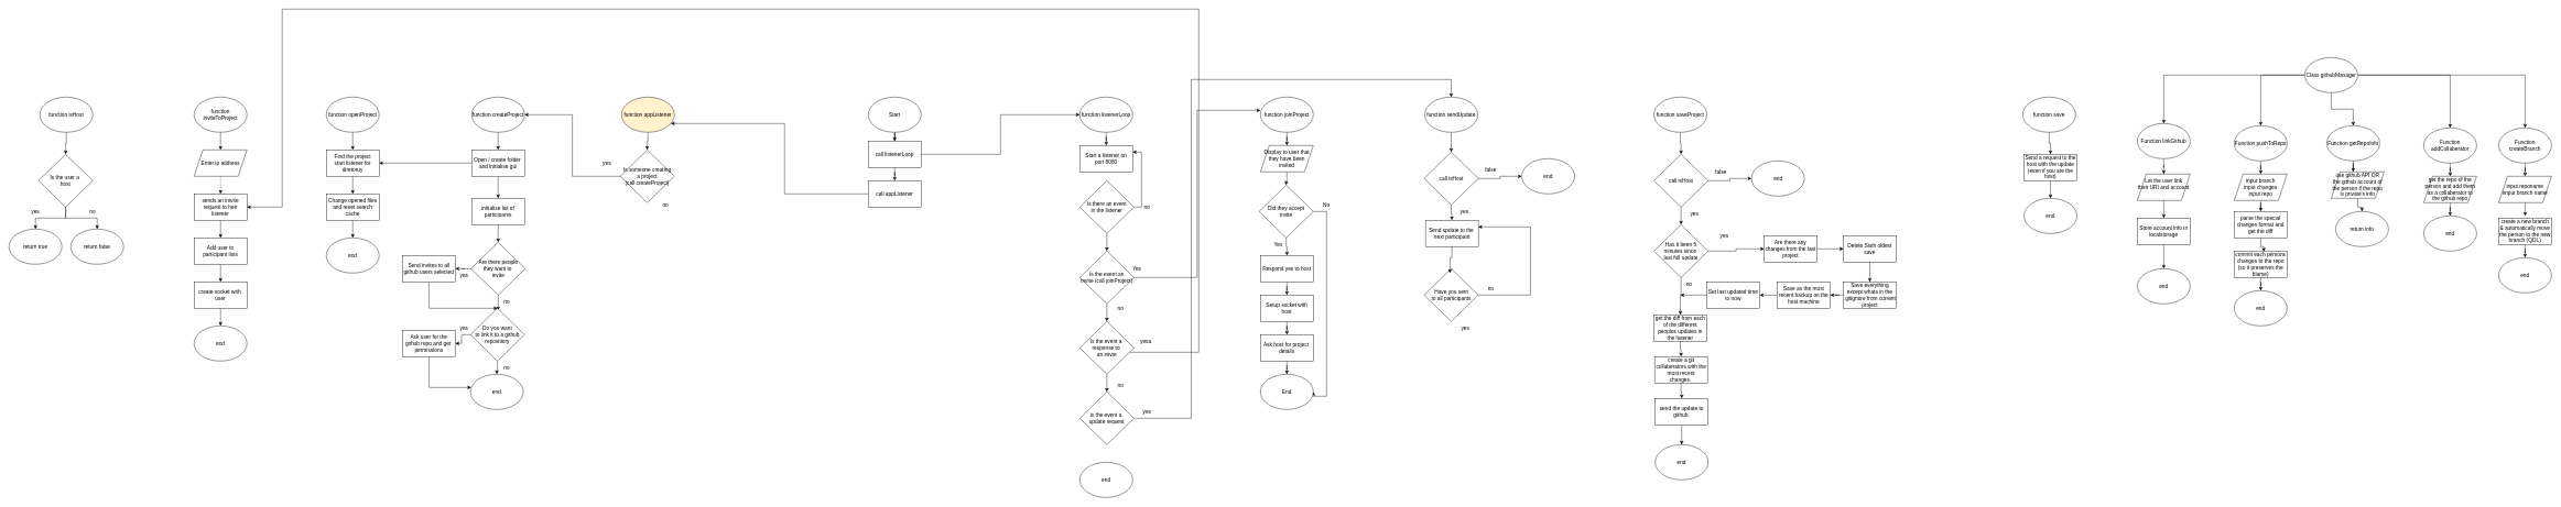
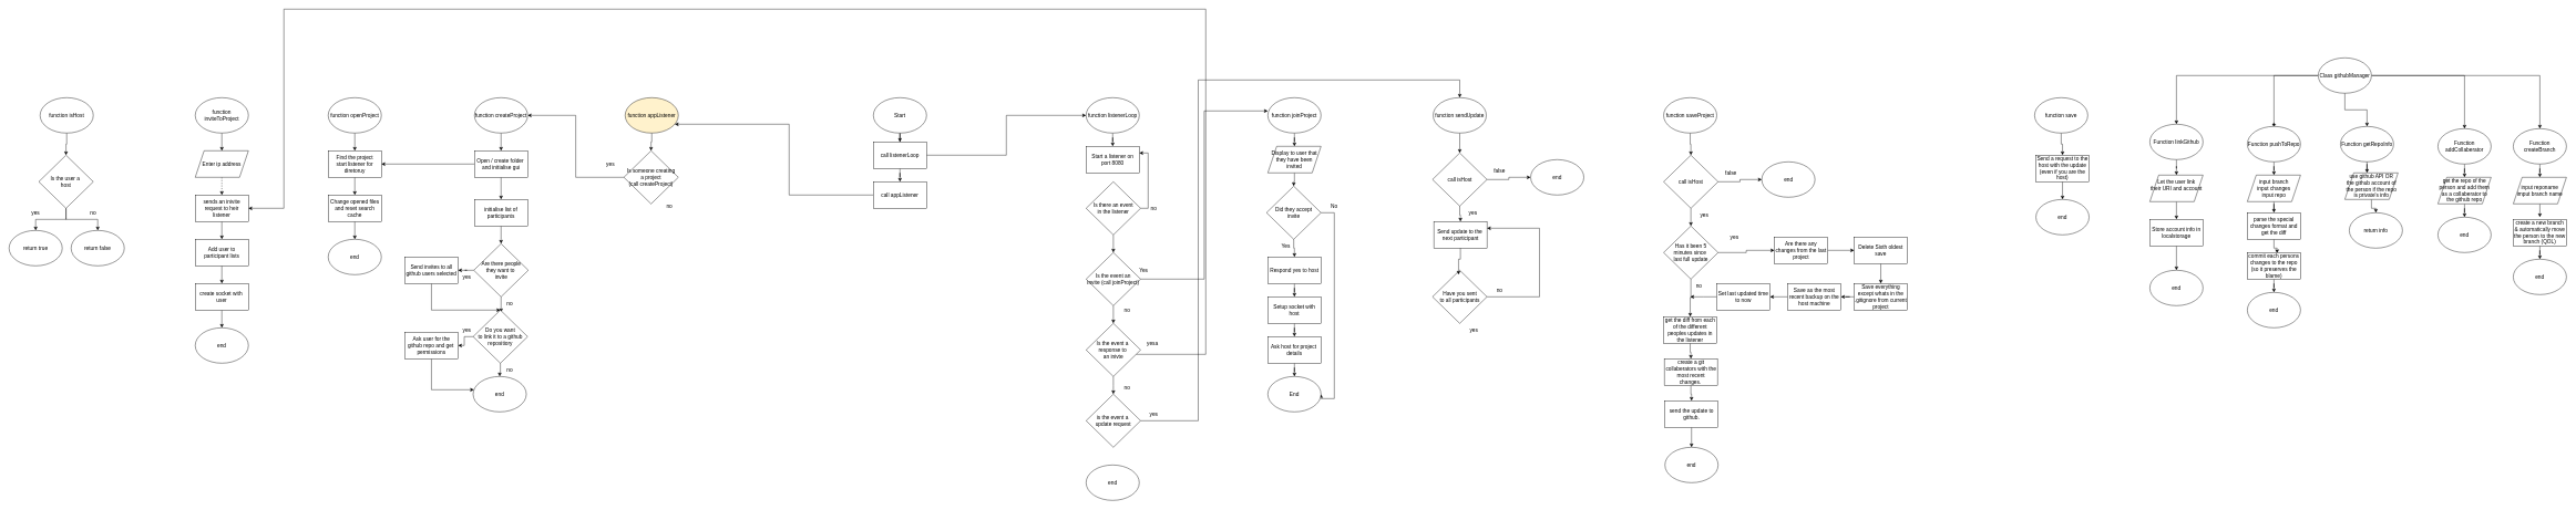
- <mxCell id="151" style="edgeStyle=orthogonalEdgeStyle;rounded=0;orthogonalLoop=1;jettySize=auto;html=1;" edge="1" parent="1" source="155" target="159"><mxGeometry relative="1" as="geometry" /></mxCell>
+ <mxCell id="151" style="edgeStyle=orthogonalEdgeStyle;rounded=0;orthogonalLoop=1;jettySize=auto;html=1;endArrow=diamond;" edge="1" parent="1" source="155" target="159"><mxGeometry relative="1" as="geometry" /></mxCell>
